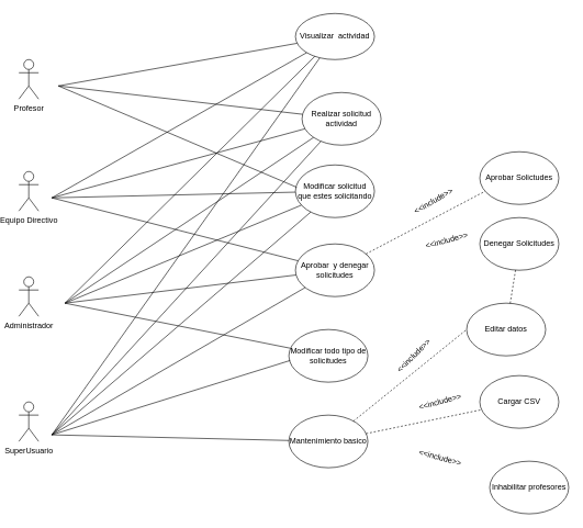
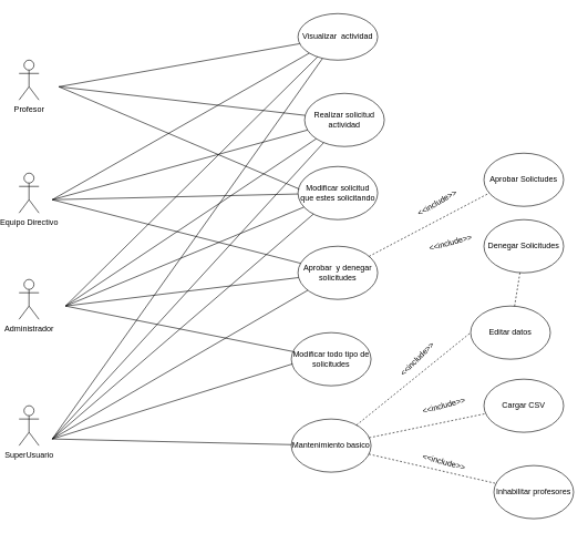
+ <mxCell id="39" value="" style="endArrow=none;dashed=1;html=1;rounded=0;" edge="1" parent="1" source="7" target="34"><mxGeometry width="50" height="50" relative="1" as="geometry"><mxPoint x="400" y="480" as="sourcePoint" /><mxPoint x="450" y="430" as="targetPoint" /></mxGeometry></mxCell>
